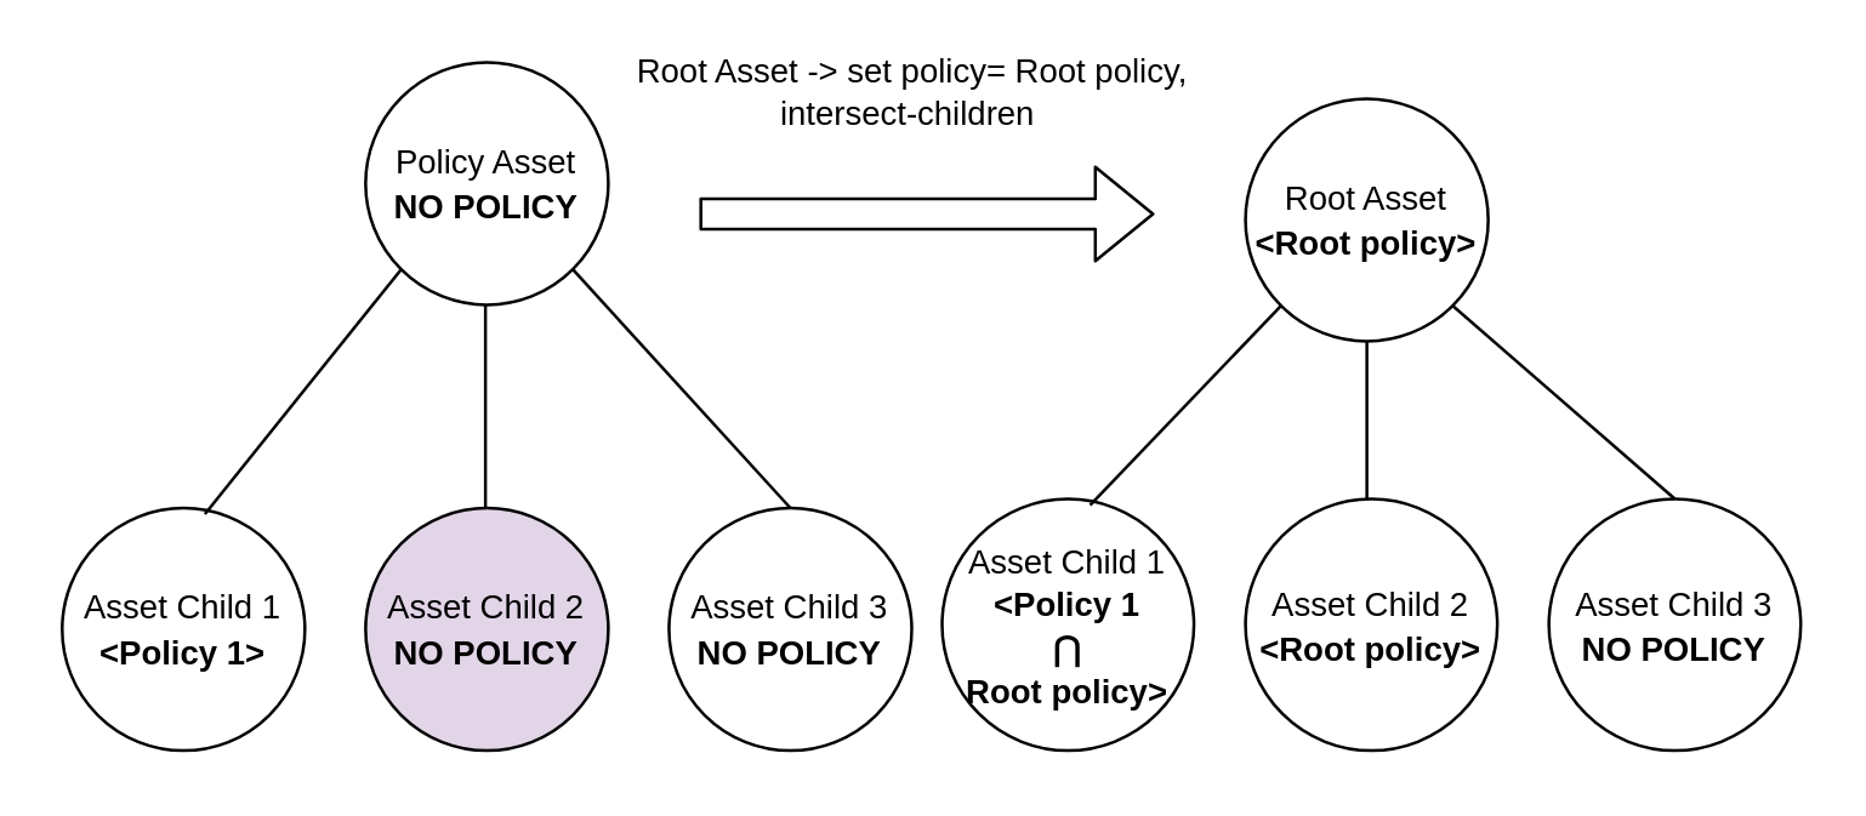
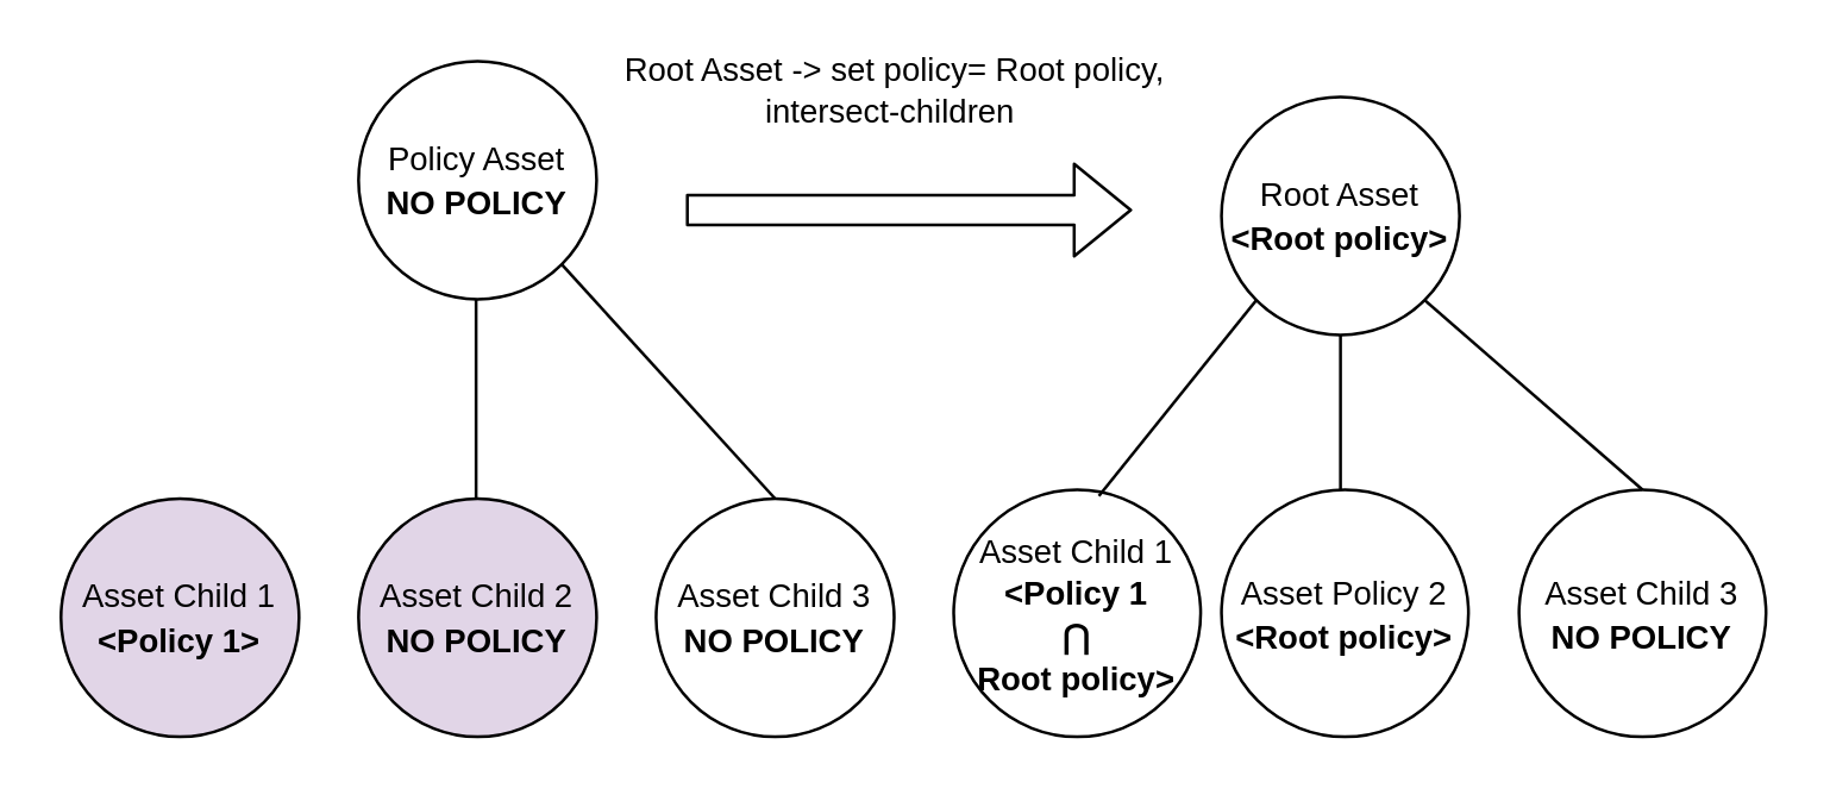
- <mxCell id="5" value="" style="endArrow=none;html=1;entryX=0;entryY=1;entryDx=0;entryDy=0;exitX=0.588;exitY=0.025;exitDx=0;exitDy=0;exitPerimeter=0;" parent="1" source="3" target="2" edge="1"><mxGeometry width="50" height="50" relative="1" as="geometry"><mxPoint x="210" y="280" as="sourcePoint" /><mxPoint x="260" y="230" as="targetPoint" /></mxGeometry></mxCell>
- <mxCell id="8" value="&lt;font style=&quot;font-size: 11px&quot;&gt;Asset Child 1&lt;br&gt;&lt;b&gt;&amp;lt;Policy 1&lt;br&gt;&lt;span style=&quot;font-family: &amp;#34;arial&amp;#34; , sans-serif ; text-align: left&quot;&gt;⋂&lt;br&gt;&lt;/span&gt;Root policy&amp;gt;&lt;/b&gt;&lt;/font&gt;" style="ellipse;whiteSpace=wrap;html=1;aspect=fixed;" parent="1" vertex="1"><mxGeometry x="310" y="164" width="83" height="83" as="geometry" /></mxCell>
+ <mxCell id="8" value="&lt;font style=&quot;font-size: 11px&quot;&gt;Asset Child 1&lt;br&gt;&lt;b&gt;&amp;lt;Policy 1&lt;br&gt;&lt;span style=&quot;font-family: &amp;#34;arial&amp;#34; , sans-serif ; text-align: left&quot;&gt;⋂&lt;br&gt;&lt;/span&gt;Root policy&amp;gt;&lt;/b&gt;&lt;/font&gt;" style="ellipse;whiteSpace=wrap;html=1;aspect=fixed;" parent="1" vertex="1"><mxGeometry x="320" y="164" width="83" height="83" as="geometry" /></mxCell>
- <mxCell id="16" value="&lt;font style=&quot;font-size: 11px&quot;&gt;Asset Child 2&lt;br&gt;&lt;b&gt;&amp;lt;Root policy&amp;gt;&lt;/b&gt;&lt;br&gt;&lt;/font&gt;" style="ellipse;whiteSpace=wrap;html=1;aspect=fixed;" vertex="1" parent="1"><mxGeometry x="410" y="164" width="83" height="83" as="geometry" /></mxCell>
+ <mxCell id="16" value="&lt;font style=&quot;font-size: 11px&quot;&gt;Asset Policy 2&lt;br&gt;&lt;b&gt;&amp;lt;Root policy&amp;gt;&lt;/b&gt;&lt;br&gt;&lt;/font&gt;" style="ellipse;whiteSpace=wrap;html=1;aspect=fixed;" vertex="1" parent="1"><mxGeometry x="410" y="164" width="83" height="83" as="geometry" /></mxCell>
- <mxCell id="3" value="&lt;font style=&quot;font-size: 11px&quot;&gt;Asset Child 1&lt;br&gt;&lt;b&gt;&amp;lt;Policy 1&amp;gt;&lt;/b&gt;&lt;/font&gt;" style="ellipse;whiteSpace=wrap;html=1;aspect=fixed;" parent="1" vertex="1"><mxGeometry y="167" width="80" height="80" as="geometry" x="20" /></mxCell>
+ <mxCell id="3" value="&lt;font style=&quot;font-size: 11px&quot;&gt;Asset Child 1&lt;br&gt;&lt;b&gt;&amp;lt;Policy 1&amp;gt;&lt;/b&gt;&lt;/font&gt;" style="ellipse;whiteSpace=wrap;html=1;aspect=fixed;fillColor=#e1d5e7;" parent="1" vertex="1"><mxGeometry y="167" width="80" height="80" as="geometry" x="20" /></mxCell>
